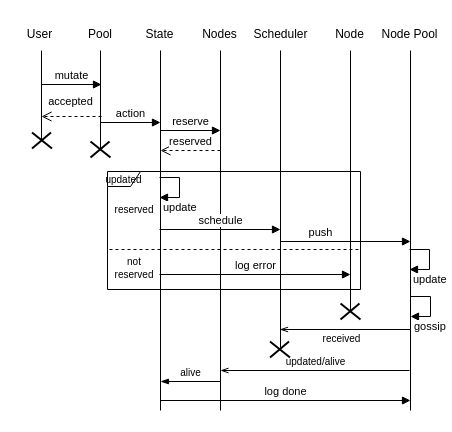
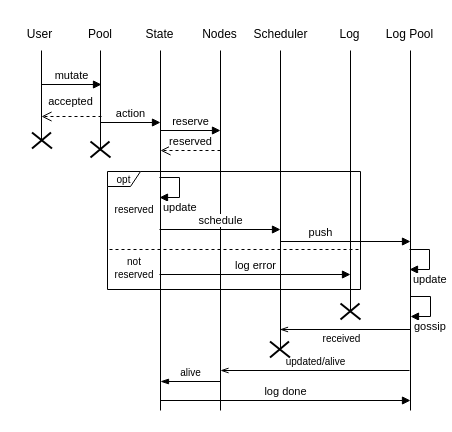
- <mxCell id="22" value="Node" style="text;align=center;fontStyle=0;verticalAlign=middle;spacingLeft=3;spacingRight=3;strokeColor=none;rotatable=0;points=[[0,0.5],[1,0.5]];portConstraint=eastwest;" vertex="1" parent="1"><mxGeometry x="330" y="20" width="39" height="26" as="geometry" /></mxCell>
+ <mxCell id="22" value="Log" style="text;align=center;fontStyle=0;verticalAlign=middle;spacingLeft=3;spacingRight=3;strokeColor=none;rotatable=0;points=[[0,0.5],[1,0.5]];portConstraint=eastwest;" vertex="1" parent="1"><mxGeometry x="330" y="20" width="39" height="26" as="geometry" /></mxCell>
- <mxCell id="25" value="Node Pool" style="text;align=center;fontStyle=0;verticalAlign=middle;spacingLeft=3;spacingRight=3;strokeColor=none;rotatable=0;points=[[0,0.5],[1,0.5]];portConstraint=eastwest;" vertex="1" parent="1"><mxGeometry x="390" y="20" width="39" height="26" as="geometry" /></mxCell>
+ <mxCell id="25" value="Log Pool" style="text;align=center;fontStyle=0;verticalAlign=middle;spacingLeft=3;spacingRight=3;strokeColor=none;rotatable=0;points=[[0,0.5],[1,0.5]];portConstraint=eastwest;" vertex="1" parent="1"><mxGeometry x="390" y="20" width="39" height="26" as="geometry" /></mxCell>
- <mxCell id="2" value="updated" style="shape=umlFrame;whiteSpace=wrap;html=1;strokeWidth=1;width=33;height=15;fontSize=10;" vertex="1" parent="1"><mxGeometry x="107" y="171" width="253" height="118" as="geometry" /></mxCell>
+ <mxCell id="2" value="opt" style="shape=umlFrame;whiteSpace=wrap;html=1;strokeWidth=1;width=33;height=15;fontSize=10;" vertex="1" parent="1"><mxGeometry x="107" y="171" width="253" height="118" as="geometry" /></mxCell>
